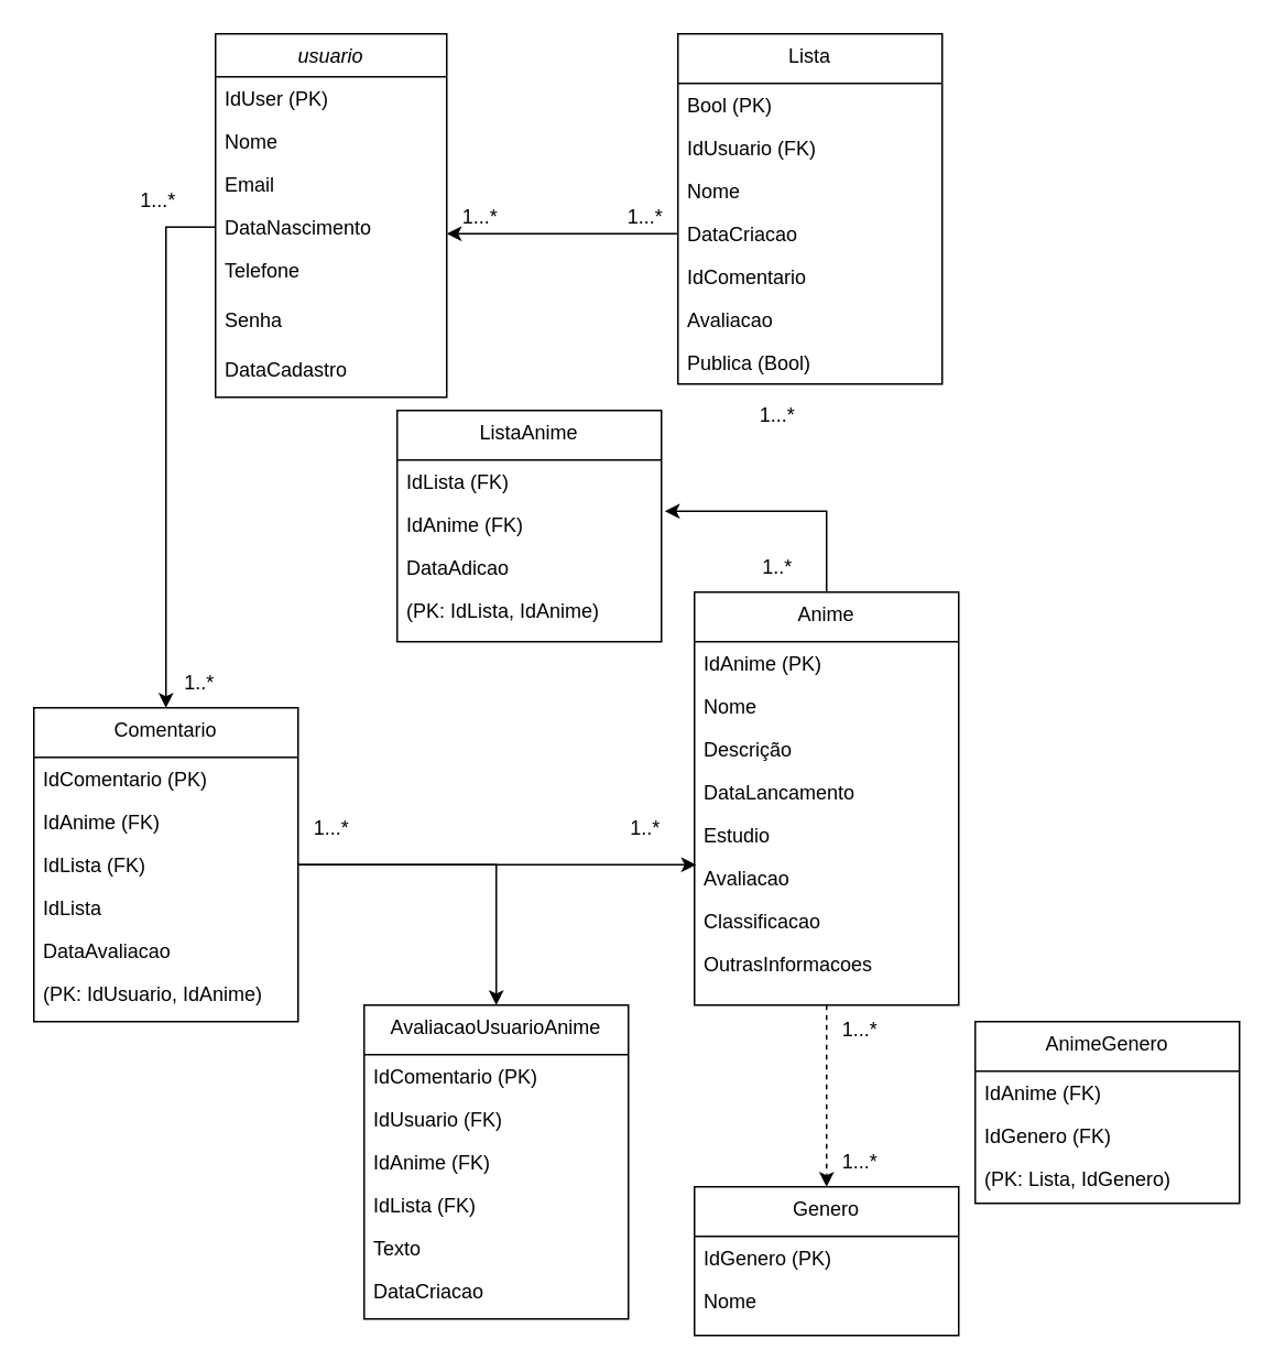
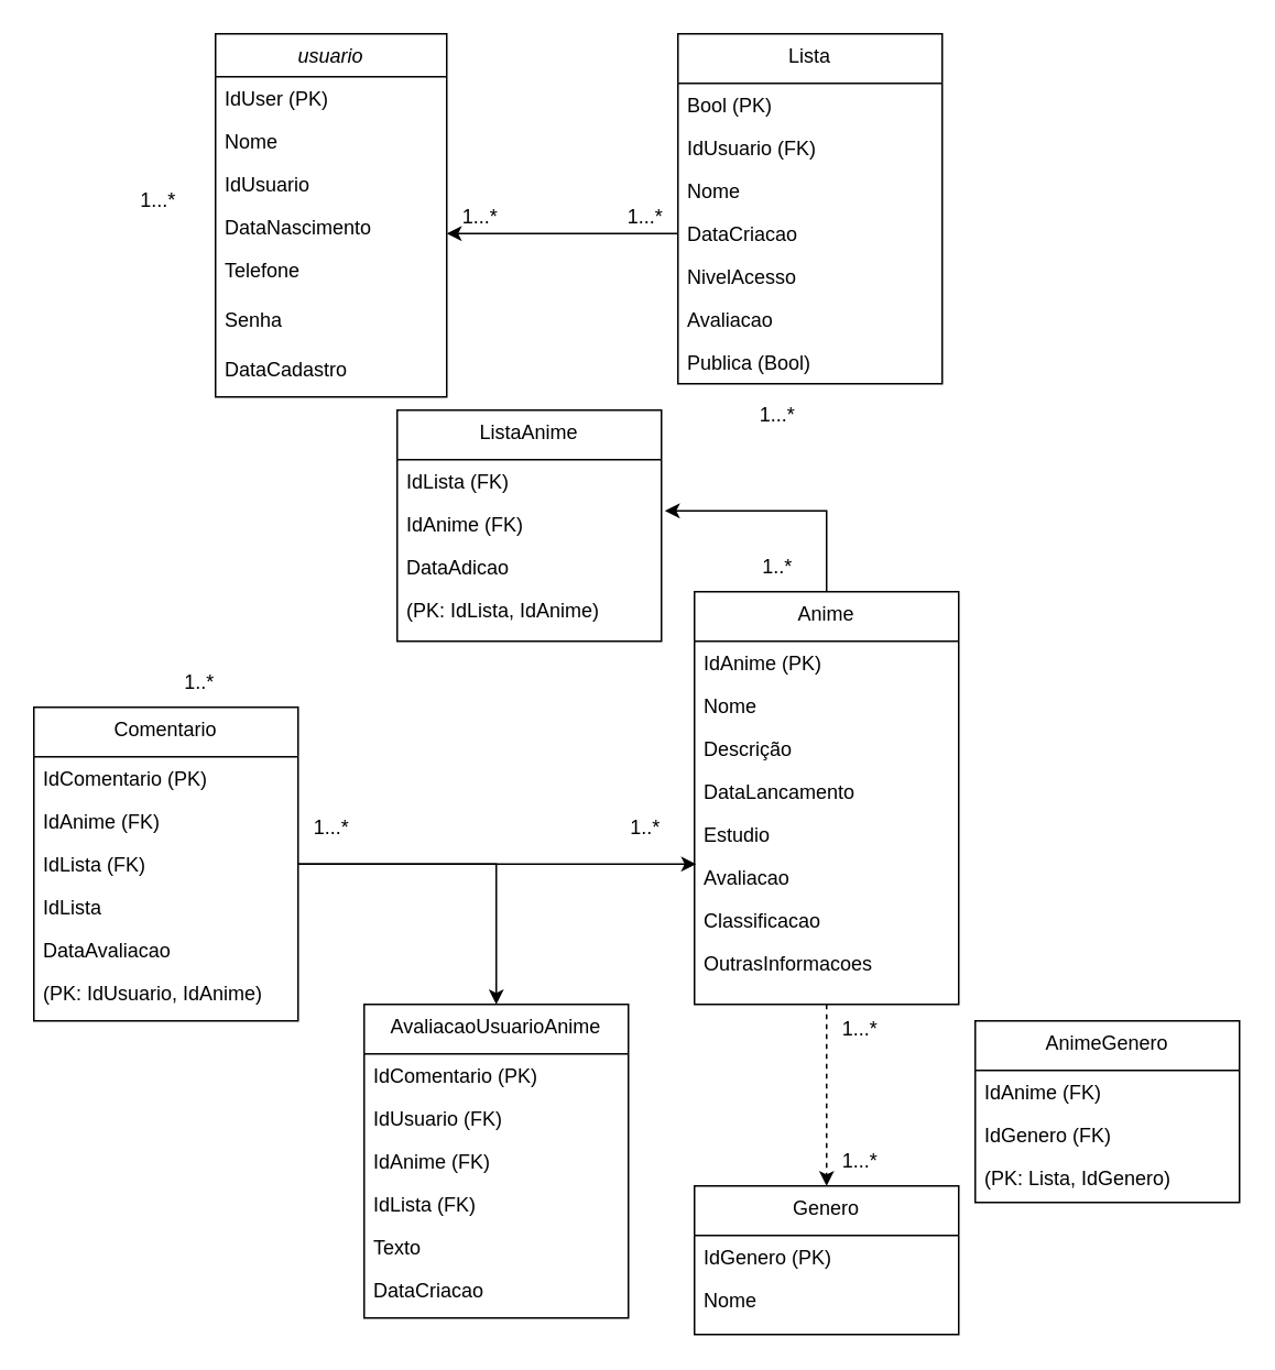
- <mxCell id="5" value="Email" style="text;align=left;verticalAlign=top;spacingLeft=4;spacingRight=4;overflow=hidden;rotatable=0;points=[[0,0.5],[1,0.5]];portConstraint=eastwest;rounded=0;shadow=0;html=0;" parent="2" vertex="1"><mxGeometry y="78" width="140" height="26" as="geometry" /></mxCell>
+ <mxCell id="5" value="IdUsuario" style="text;align=left;verticalAlign=top;spacingLeft=4;spacingRight=4;overflow=hidden;rotatable=0;points=[[0,0.5],[1,0.5]];portConstraint=eastwest;rounded=0;shadow=0;html=0;" parent="2" vertex="1"><mxGeometry y="78" width="140" height="26" as="geometry" /></mxCell>
- <mxCell id="26" value="IdComentario" style="text;align=left;verticalAlign=top;spacingLeft=4;spacingRight=4;overflow=hidden;rotatable=0;points=[[0,0.5],[1,0.5]];portConstraint=eastwest;rounded=0;shadow=0;html=0;" parent="20" vertex="1"><mxGeometry y="134" width="160" height="26" as="geometry" /></mxCell>
+ <mxCell id="26" value="NivelAcesso" style="text;align=left;verticalAlign=top;spacingLeft=4;spacingRight=4;overflow=hidden;rotatable=0;points=[[0,0.5],[1,0.5]];portConstraint=eastwest;rounded=0;shadow=0;html=0;" parent="20" vertex="1"><mxGeometry y="134" width="160" height="26" as="geometry" /></mxCell>
- <mxCell id="60" style="edgeStyle=orthogonalEdgeStyle;rounded=0;orthogonalLoop=1;jettySize=auto;html=1;exitX=0;exitY=0.5;exitDx=0;exitDy=0;entryX=0.5;entryY=0;entryDx=0;entryDy=0;" edge="1" parent="1" source="6" target="41"><mxGeometry relative="1" as="geometry" /></mxCell>
